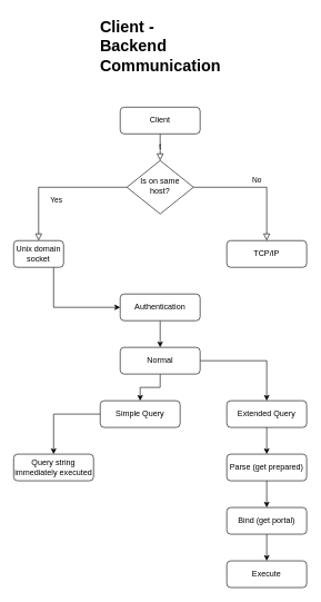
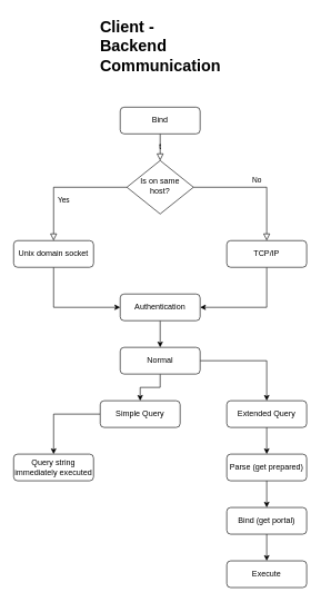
- <mxCell id="3" value="Client" style="rounded=1;whiteSpace=wrap;html=1;fontSize=12;glass=0;strokeWidth=1;shadow=0;" parent="1" vertex="1"><mxGeometry x="180" y="160" width="120" height="40" as="geometry" /></mxCell>
+ <mxCell id="3" value="Bind" style="rounded=1;whiteSpace=wrap;html=1;fontSize=12;glass=0;strokeWidth=1;shadow=0;" parent="1" vertex="1"><mxGeometry x="180" y="160" width="120" height="40" as="geometry" /></mxCell>
- <mxCell id="10" value="Unix domain socket" style="rounded=1;whiteSpace=wrap;html=1;fontSize=12;glass=0;strokeWidth=1;shadow=0;" parent="1" vertex="1"><mxGeometry x="20" y="360" width="75" height="40" as="geometry" /></mxCell>
+ <mxCell id="10" value="Unix domain socket" style="rounded=1;whiteSpace=wrap;html=1;fontSize=12;glass=0;strokeWidth=1;shadow=0;" parent="1" vertex="1"><mxGeometry x="20" y="360" width="120" height="40" as="geometry" /></mxCell>
+ <mxCell id="7" style="edgeStyle=orthogonalEdgeStyle;rounded=0;orthogonalLoop=1;jettySize=auto;html=1;entryX=1;entryY=0.5;entryDx=0;entryDy=0;" parent="1" source="8" target="12" edge="1"><mxGeometry relative="1" as="geometry"><Array as="points"><mxPoint x="400" y="460" /></Array></mxGeometry></mxCell>
